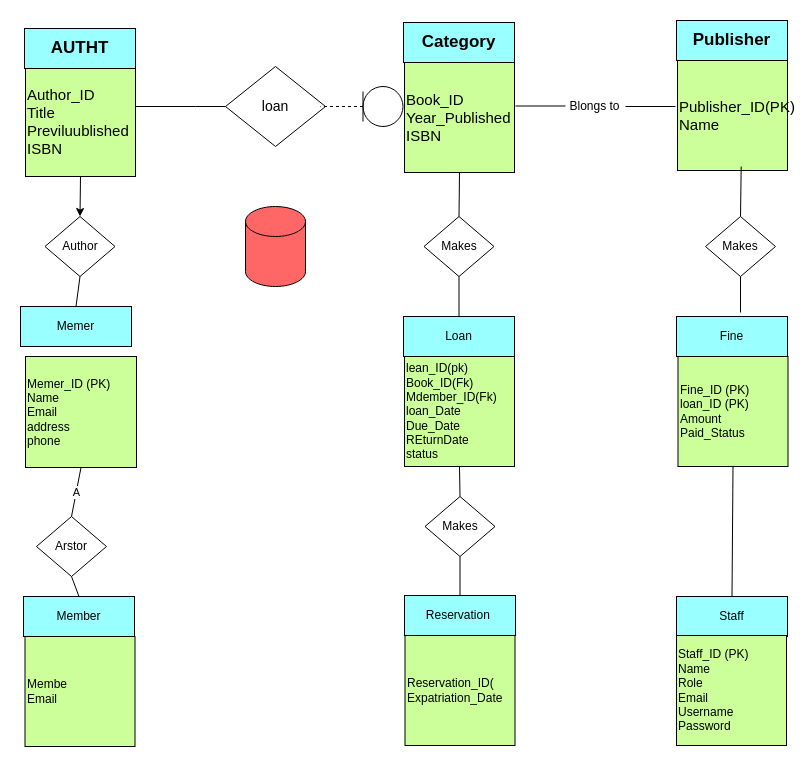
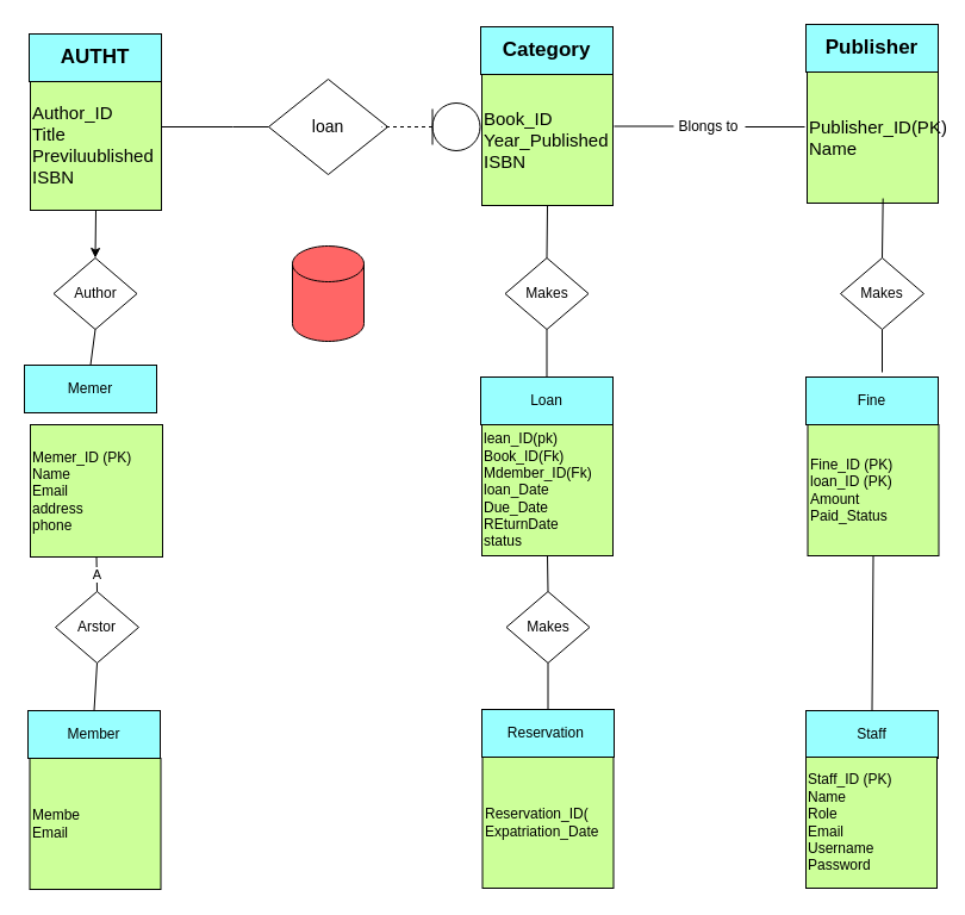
- <mxCell id="20" value="Arstor" style="rhombus;whiteSpace=wrap;html=1;" parent="1" vertex="1"><mxGeometry x="36" y="516" width="70" height="60" as="geometry" /></mxCell>
+ <mxCell id="20" value="Arstor" style="rhombus;whiteSpace=wrap;html=1;" parent="1" vertex="1"><mxGeometry x="46" y="496" width="70" height="60" as="geometry" /></mxCell>
